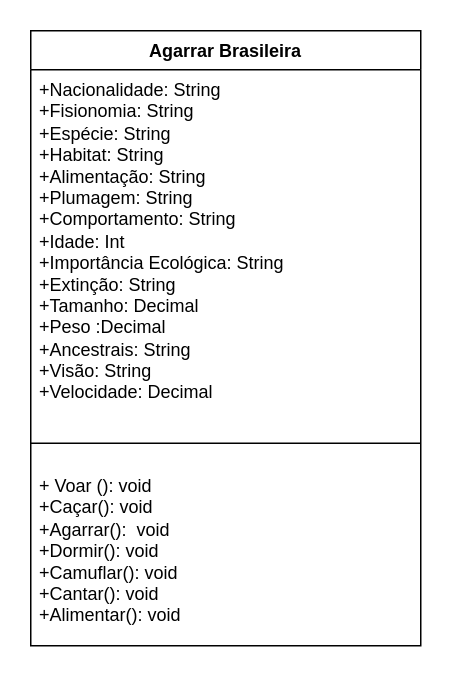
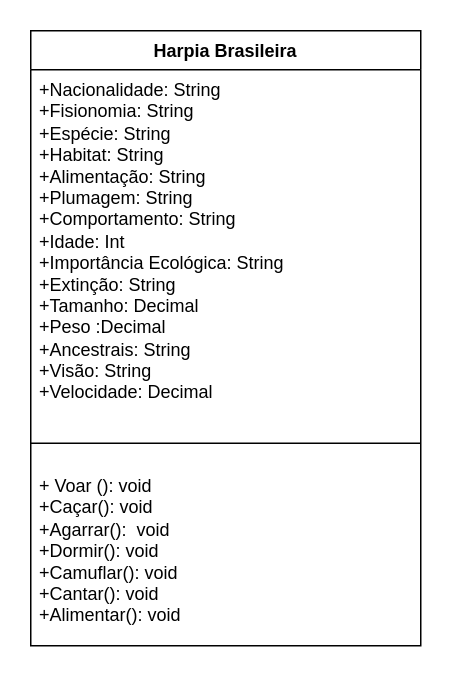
- <mxCell id="3" value="Agarrar Brasileira" style="swimlane;fontStyle=1;align=center;verticalAlign=top;childLayout=stackLayout;horizontal=1;startSize=26;horizontalStack=0;resizeParent=1;resizeParentMax=0;resizeLast=0;collapsible=1;marginBottom=0;whiteSpace=wrap;html=1;" vertex="1" parent="1"><mxGeometry x="20" y="20" width="260" height="410" as="geometry"><mxRectangle x="334" y="430" width="140" height="30" as="alternateBounds" /></mxGeometry></mxCell>
+ <mxCell id="3" value="Harpia Brasileira" style="swimlane;fontStyle=1;align=center;verticalAlign=top;childLayout=stackLayout;horizontal=1;startSize=26;horizontalStack=0;resizeParent=1;resizeParentMax=0;resizeLast=0;collapsible=1;marginBottom=0;whiteSpace=wrap;html=1;" vertex="1" parent="1"><mxGeometry x="20" y="20" width="260" height="410" as="geometry"><mxRectangle x="334" y="430" width="140" height="30" as="alternateBounds" /></mxGeometry></mxCell>
